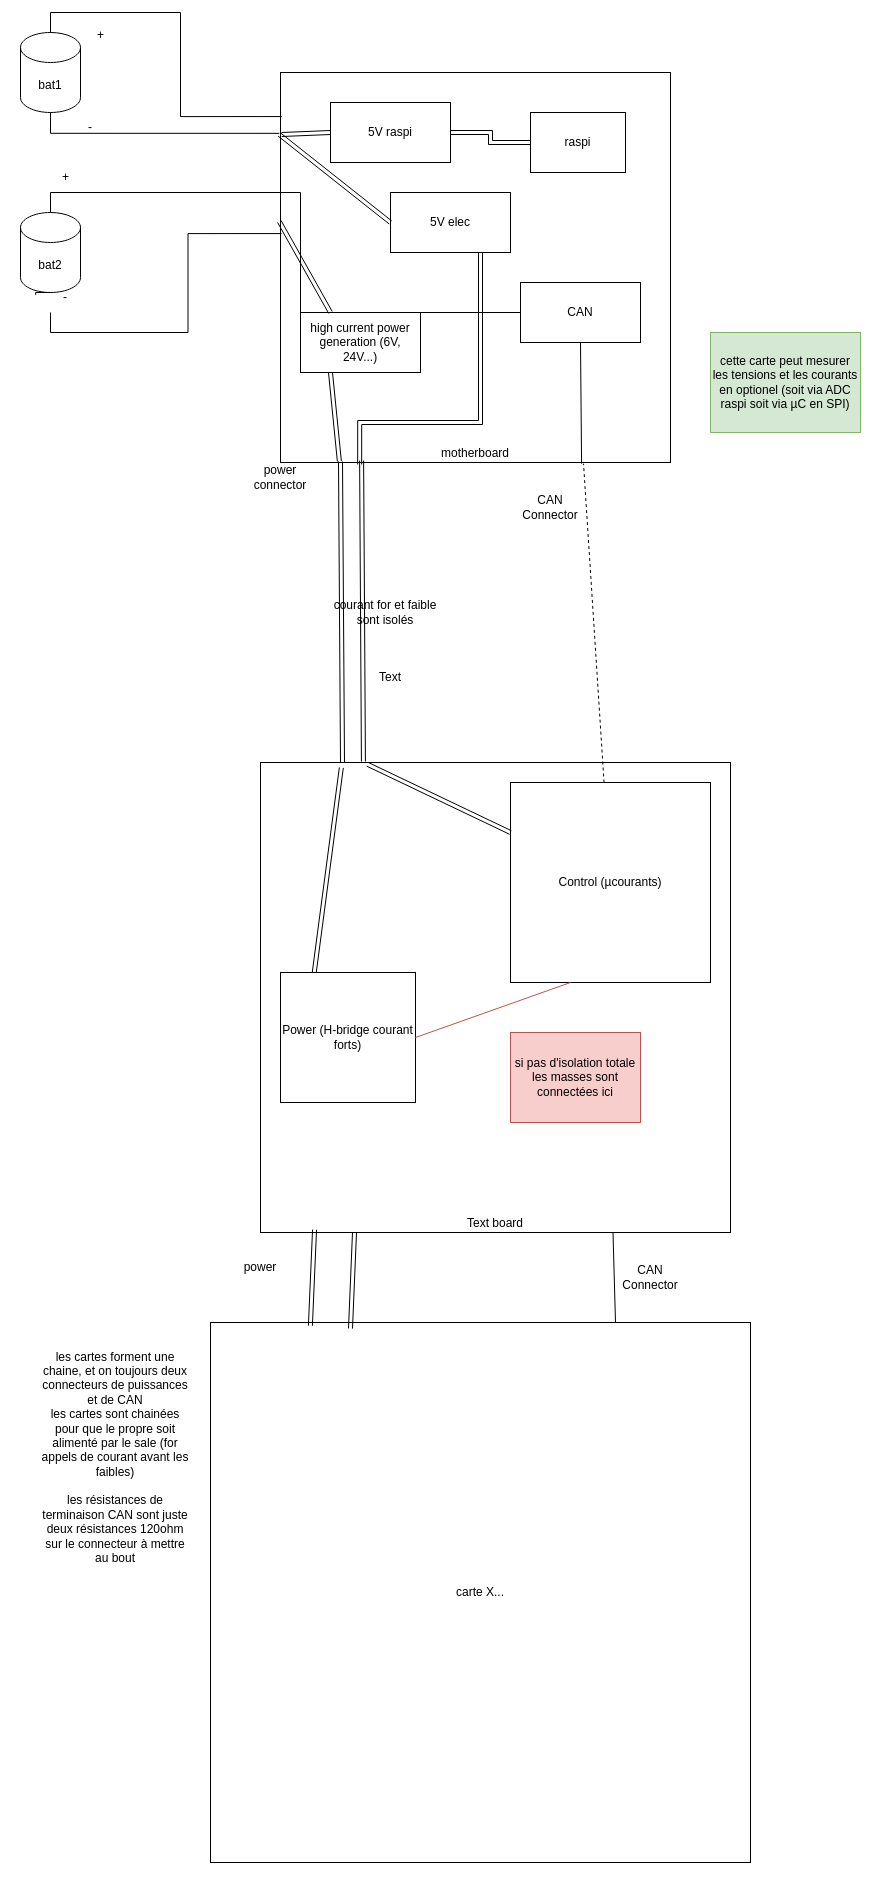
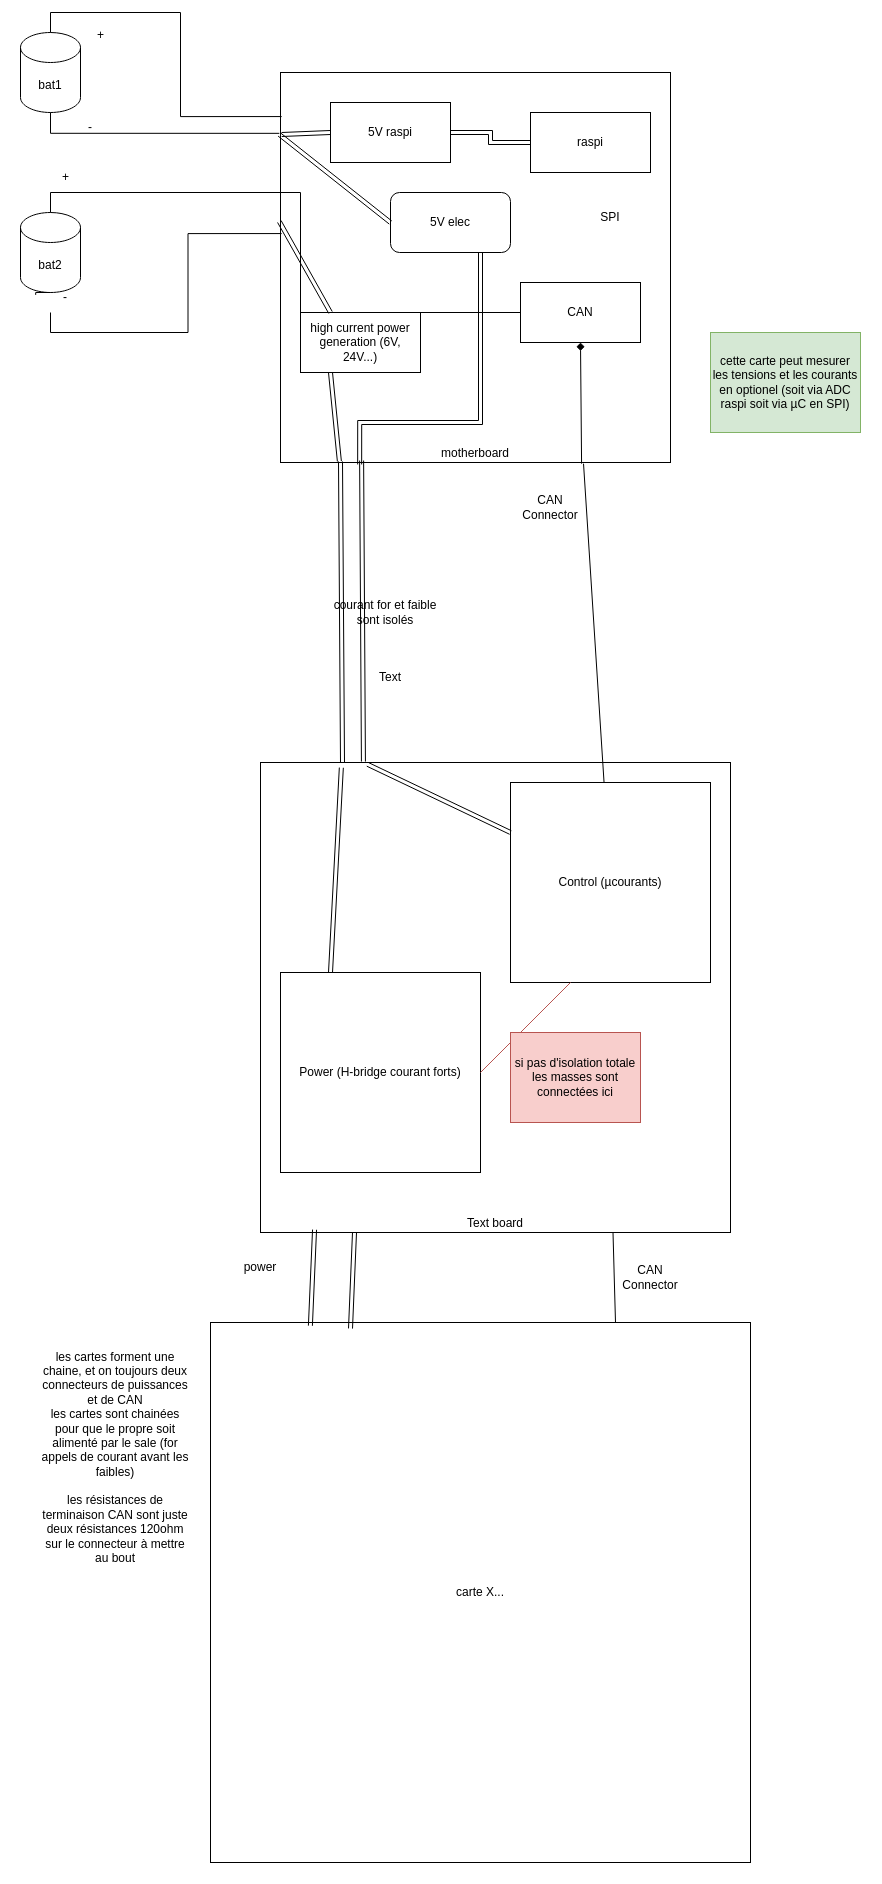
- <mxCell id="17" value="raspi" style="rounded=0;whiteSpace=wrap;html=1;" vertex="1" parent="1"><mxGeometry x="530" y="112" width="95" height="60" as="geometry" /></mxCell>
+ <mxCell id="17" value="raspi" style="rounded=0;whiteSpace=wrap;html=1;" vertex="1" parent="1"><mxGeometry x="530" y="112" width="120" height="60" as="geometry" /></mxCell>
+ <mxCell id="26" value="SPI" style="text;html=1;align=center;verticalAlign=middle;whiteSpace=wrap;rounded=0;" vertex="1" parent="1"><mxGeometry x="580" y="202" width="60" height="30" as="geometry" /></mxCell>
- <mxCell id="16" value="5V elec" style="rounded=0;whiteSpace=wrap;html=1;" vertex="1" parent="1"><mxGeometry x="390" y="192" width="120" height="60" as="geometry" /></mxCell>
+ <mxCell id="16" value="5V elec" style="whiteSpace=wrap;html=1;rounded=1;" vertex="1" parent="1"><mxGeometry x="390" y="192" width="120" height="60" as="geometry" /></mxCell>
- <mxCell id="27" value="" style="endArrow=none;html=1;rounded=0;entryX=0.5;entryY=1;entryDx=0;entryDy=0;exitX=0.772;exitY=1.003;exitDx=0;exitDy=0;exitPerimeter=0;" edge="1" parent="1" source="2" target="25"><mxGeometry width="50" height="50" relative="1" as="geometry"><mxPoint x="370" y="462" as="sourcePoint" /><mxPoint x="420" y="412" as="targetPoint" /></mxGeometry></mxCell>
+ <mxCell id="27" value="" style="endArrow=diamond;html=1;rounded=0;entryX=0.5;entryY=1;entryDx=0;entryDy=0;exitX=0.772;exitY=1.003;exitDx=0;exitDy=0;exitPerimeter=0;" edge="1" parent="1" source="2" target="25"><mxGeometry width="50" height="50" relative="1" as="geometry"><mxPoint x="370" y="462" as="sourcePoint" /><mxPoint x="420" y="412" as="targetPoint" /></mxGeometry></mxCell>
- <mxCell id="24" value="power connector" style="text;html=1;align=center;verticalAlign=middle;whiteSpace=wrap;rounded=0;" vertex="1" parent="1"><mxGeometry x="250" y="462" width="60" height="30" as="geometry" /></mxCell>
- <mxCell id="38" value="" style="endArrow=none;html=1;rounded=0;entryX=0.777;entryY=1.003;entryDx=0;entryDy=0;entryPerimeter=0;dashed=1;" edge="1" parent="1" source="35" target="2"><mxGeometry width="50" height="50" relative="1" as="geometry"><mxPoint x="370" y="882" as="sourcePoint" /><mxPoint x="420" y="832" as="targetPoint" /></mxGeometry></mxCell>
+ <mxCell id="38" value="" style="endArrow=none;html=1;rounded=0;entryX=0.777;entryY=1.003;entryDx=0;entryDy=0;entryPerimeter=0;" edge="1" parent="1" source="35" target="2"><mxGeometry width="50" height="50" relative="1" as="geometry"><mxPoint x="370" y="882" as="sourcePoint" /><mxPoint x="420" y="832" as="targetPoint" /></mxGeometry></mxCell>
- <mxCell id="34" value="Power (H-bridge courant forts)" style="whiteSpace=wrap;html=1;aspect=fixed;" vertex="1" parent="1"><mxGeometry x="280" y="972" width="135" height="130" as="geometry" /></mxCell>
+ <mxCell id="34" value="Power (H-bridge courant forts)" style="whiteSpace=wrap;html=1;aspect=fixed;" vertex="1" parent="1"><mxGeometry x="280" y="972" width="200" height="200" as="geometry" /></mxCell>
